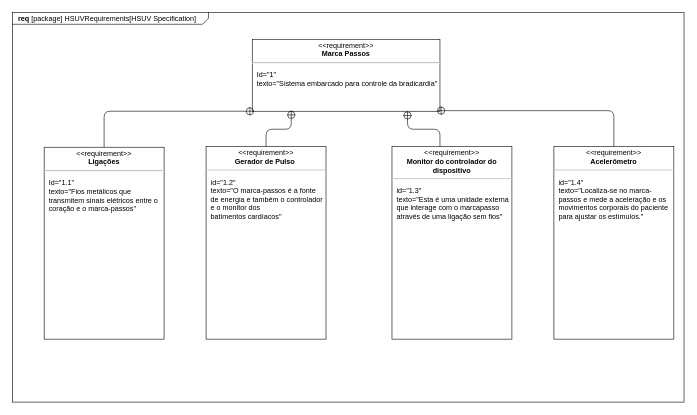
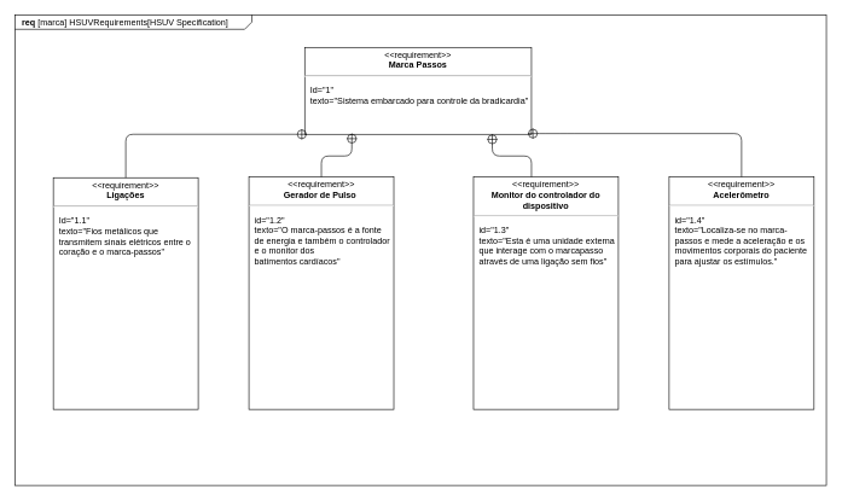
- <mxCell id="2" value="&lt;p style=&quot;margin: 0px ; margin-top: 4px ; margin-left: 10px ; text-align: left&quot;&gt;&lt;b&gt;req&lt;/b&gt;&amp;nbsp;[package] HSUVRequirements[HSUV Specification]&lt;/p&gt;" style="html=1;strokeWidth=1;shape=mxgraph.sysml.package;html=1;overflow=fill;whiteSpace=wrap;fillColor=none;gradientColor=none;fontSize=12;align=center;labelX=327.64;" parent="1" vertex="1"><mxGeometry x="20" y="20" width="1120" height="650" as="geometry" /></mxCell>
+ <mxCell id="2" value="&lt;p style=&quot;margin: 0px ; margin-top: 4px ; margin-left: 10px ; text-align: left&quot;&gt;&lt;b&gt;req&lt;/b&gt;&amp;nbsp;[marca] HSUVRequirements[HSUV Specification]&lt;/p&gt;" style="html=1;strokeWidth=1;shape=mxgraph.sysml.package;html=1;overflow=fill;whiteSpace=wrap;fillColor=none;gradientColor=none;fontSize=12;align=center;labelX=327.64;" parent="1" vertex="1"><mxGeometry x="20" y="20" width="1120" height="650" as="geometry" /></mxCell>
